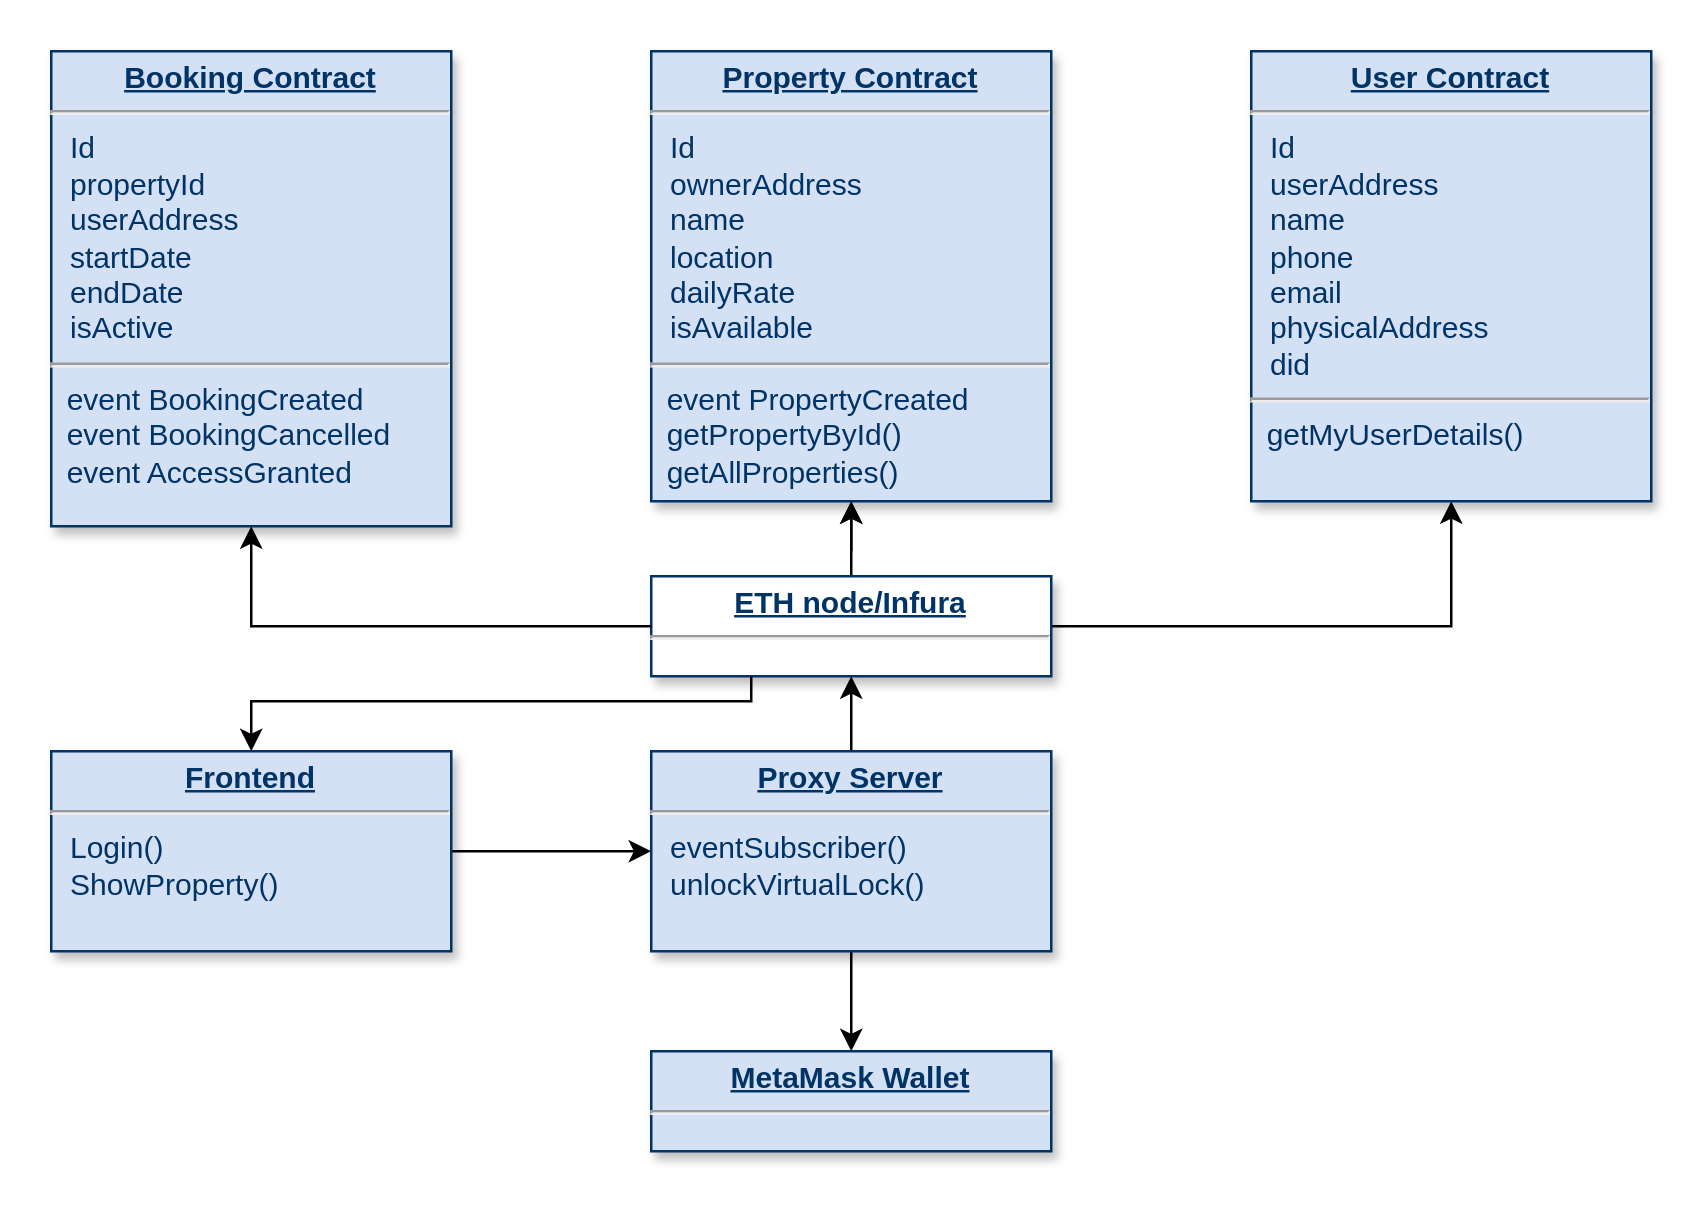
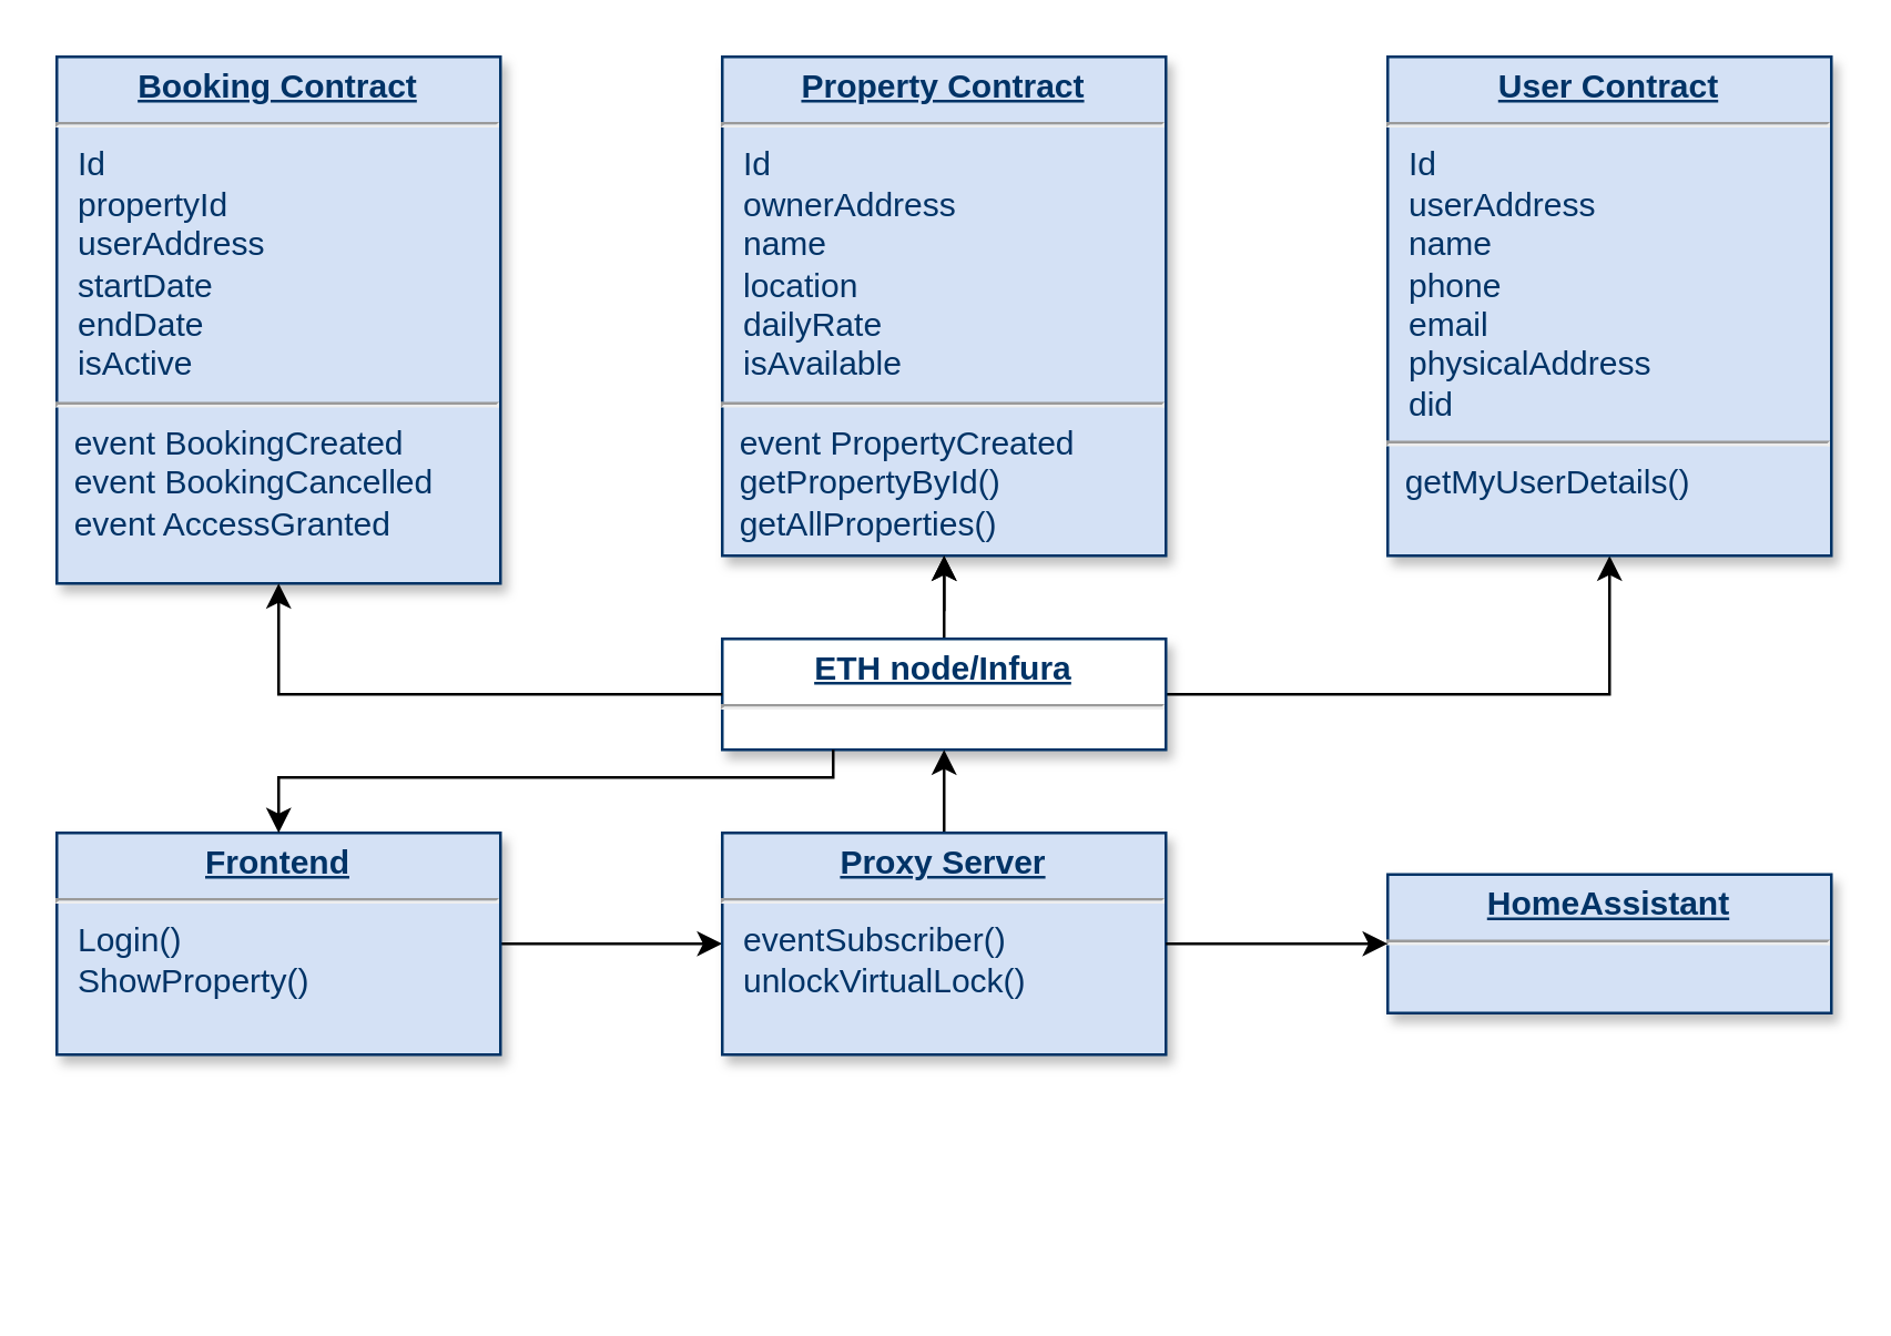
+ <mxCell id="17" value="" style="edgeStyle=orthogonalEdgeStyle;rounded=0;orthogonalLoop=1;jettySize=auto;html=1;elbow=vertical;exitX=1;exitY=0.5;exitDx=0;exitDy=0;entryX=0;entryY=0.5;entryDx=0;entryDy=0;" parent="1" source="12" target="13" edge="1"><mxGeometry relative="1" as="geometry"><mxPoint x="500" y="470" as="sourcePoint" /><mxPoint x="300" y="510" as="targetPoint" /><Array as="points"><mxPoint x="490" y="340" /><mxPoint x="490" y="340" /></Array></mxGeometry></mxCell>
+ <mxCell id="13" value="&lt;p style=&quot;margin: 0px; margin-top: 4px; text-align: center; text-decoration: underline;&quot;&gt;&lt;b&gt;HomeAssistant&lt;/b&gt;&lt;/p&gt;&lt;hr&gt;&lt;p style=&quot;margin: 0px; margin-left: 8px;&quot;&gt;&lt;br&gt;&lt;/p&gt;" style="verticalAlign=top;align=left;overflow=fill;fontSize=12;fontFamily=Helvetica;html=1;strokeColor=#003366;shadow=1;fillColor=#D4E1F5;fontColor=#003366" parent="1" vertex="1"><mxGeometry x="500" y="315" width="160" height="50" as="geometry" /></mxCell>
- <mxCell id="10" value="" style="edgeStyle=orthogonalEdgeStyle;rounded=0;orthogonalLoop=1;jettySize=auto;html=1;" parent="1" source="12" target="18" edge="1"><mxGeometry relative="1" as="geometry" /></mxCell>
- <mxCell id="18" value="&lt;p style=&quot;margin: 0px; margin-top: 4px; text-align: center; text-decoration: underline;&quot;&gt;&lt;b&gt;MetaMask Wallet&lt;/b&gt;&lt;/p&gt;&lt;hr&gt;&lt;p style=&quot;margin: 0px; margin-left: 8px;&quot;&gt;&lt;br&gt;&lt;/p&gt;" style="verticalAlign=top;align=left;overflow=fill;fontSize=12;fontFamily=Helvetica;html=1;strokeColor=#003366;shadow=1;fillColor=#D4E1F5;fontColor=#003366" parent="1" vertex="1"><mxGeometry x="260" y="420" width="160" height="40" as="geometry" /></mxCell>
